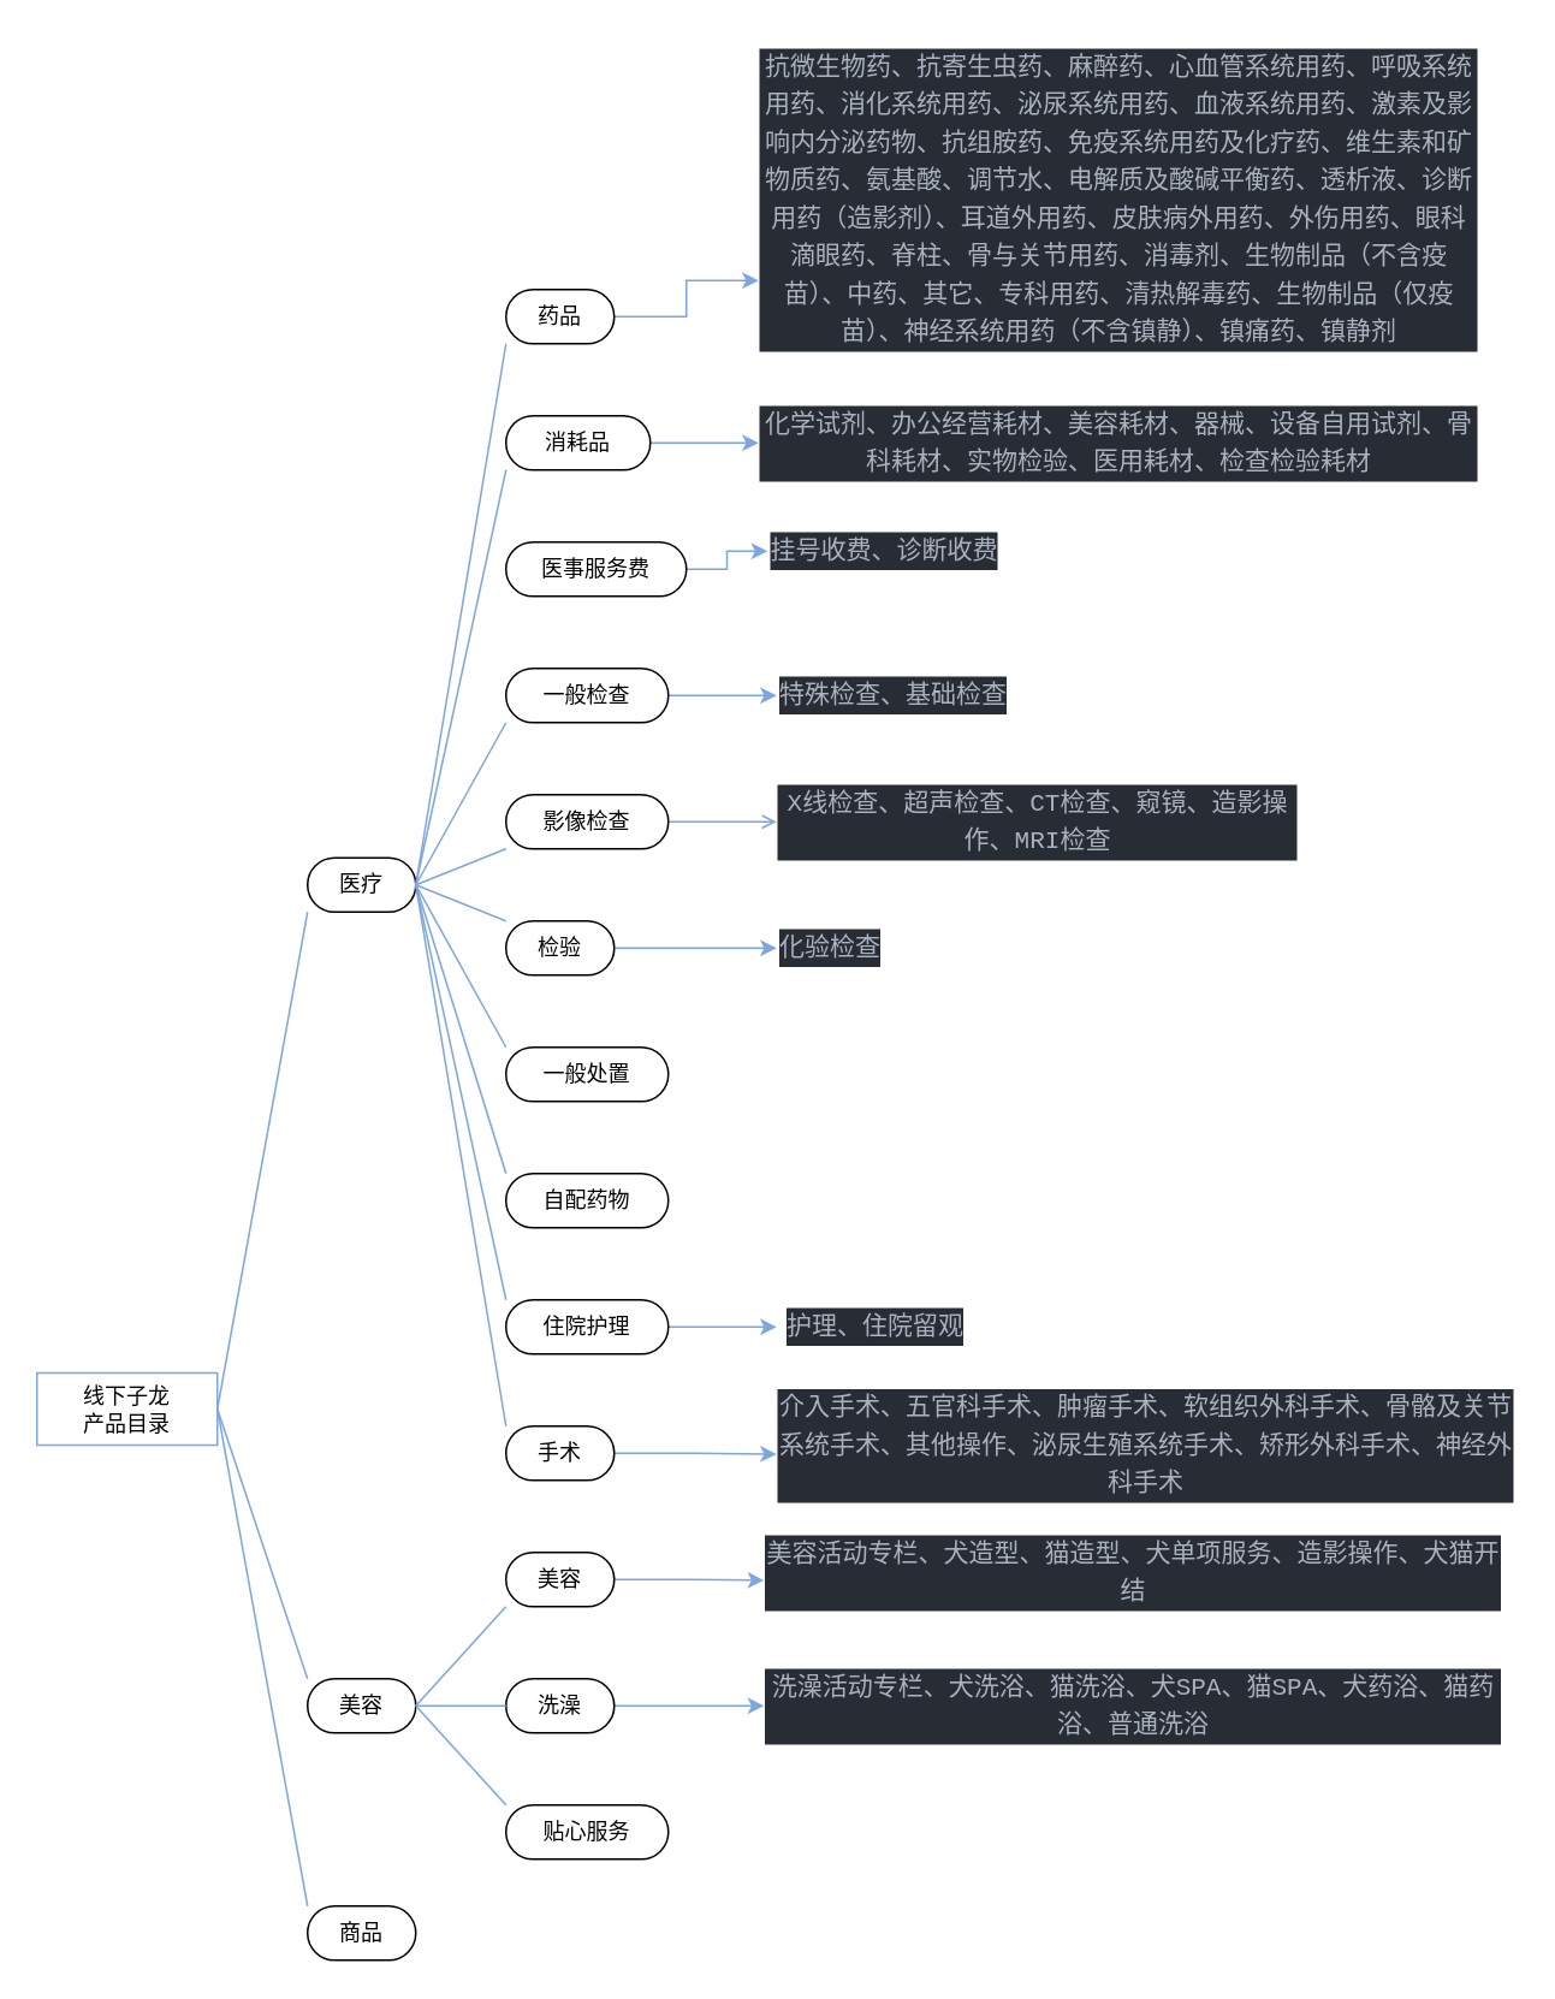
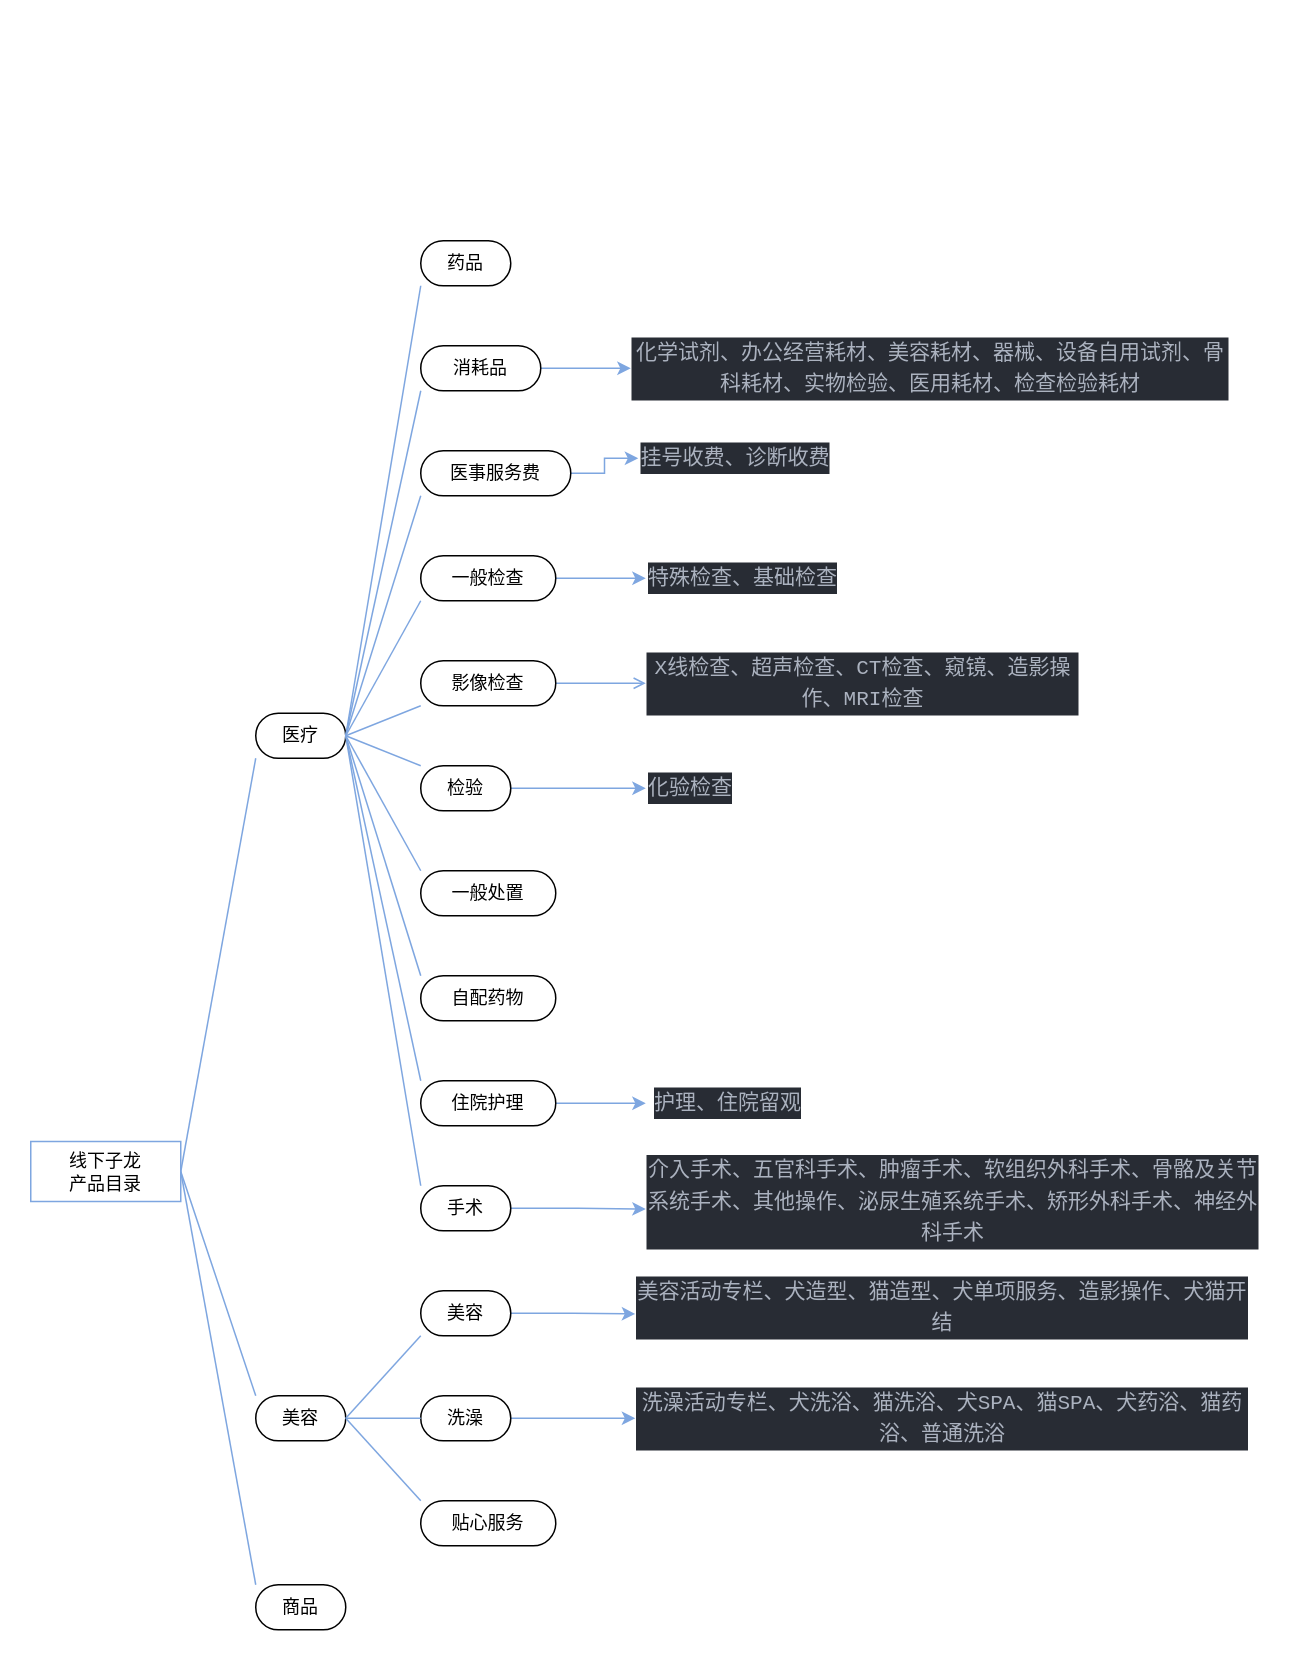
- <mxCell id="46" value="&lt;div style=&quot;color: rgb(171 , 178 , 191) ; background-color: rgb(40 , 44 , 52) ; font-family: &amp;#34;menlo&amp;#34; , &amp;#34;monaco&amp;#34; , &amp;#34;courier new&amp;#34; , monospace ; font-size: 10px ; line-height: 21px&quot;&gt;&lt;div style=&quot;font-size: 10px&quot;&gt;&lt;div style=&quot;font-family: &amp;#34;menlo&amp;#34; , &amp;#34;monaco&amp;#34; , &amp;#34;courier new&amp;#34; , monospace ; font-size: 14px ; line-height: 21px&quot;&gt;抗微生物药、抗寄生虫药、麻醉药、心血管系统用药、呼吸系统用药、消化系统用药、泌尿系统用药、血液系统用药、激素及影响内分泌药物、抗组胺药、免疫系统用药及化疗药、维生素和矿物质药、氨基酸、调节水、电解质及酸碱平衡药、透析液、诊断用药（造影剂）、耳道外用药、皮肤病外用药、外伤用药、眼科滴眼药、脊柱、骨与关节用药、消毒剂、生物制品（不含疫苗）、中药、其它、专科用药、清热解毒药、生物制品（仅疫苗）、神经系统用药（不含镇静）、镇痛药、镇静剂&lt;/div&gt;&lt;/div&gt;&lt;/div&gt;" style="text;html=1;strokeColor=none;fillColor=none;align=center;verticalAlign=middle;whiteSpace=wrap;rounded=0;fontSize=10;" vertex="1" parent="1"><mxGeometry x="420" y="20" width="400" height="180" as="geometry" /></mxCell>
- <mxCell id="10" style="edgeStyle=orthogonalEdgeStyle;rounded=0;orthogonalLoop=1;jettySize=auto;html=1;entryX=0;entryY=0.75;entryDx=0;entryDy=0;fontSize=10;strokeColor=#7EA6E0;" edge="1" parent="1" source="11" target="46"><mxGeometry relative="1" as="geometry" /></mxCell>
+ <mxCell id="18" value="" style="edgeStyle=entityRelationEdgeStyle;startArrow=none;endArrow=none;segment=10;curved=1;strokeColor=#7EA6E0;exitX=1;exitY=0.5;exitDx=0;exitDy=0;noEdgeStyle=1;orthogonal=1;" edge="1" target="17" parent="1" source="3"><mxGeometry relative="1" as="geometry"><mxPoint x="-161" y="238.5" as="sourcePoint" /></mxGeometry></mxCell>
